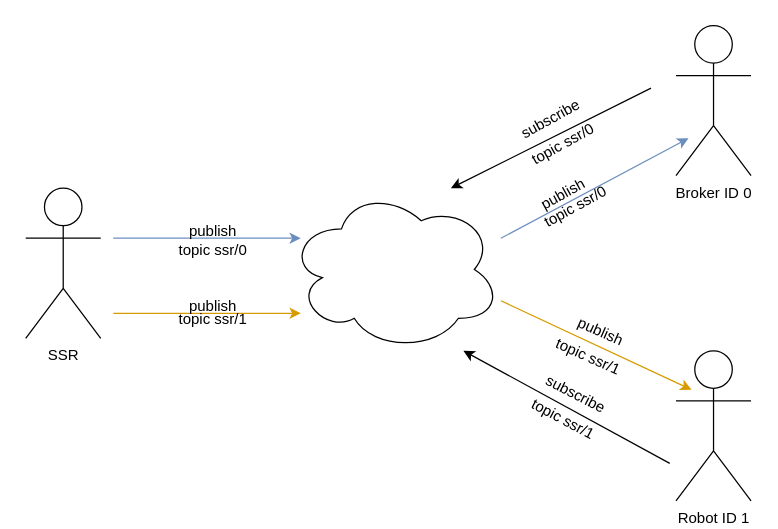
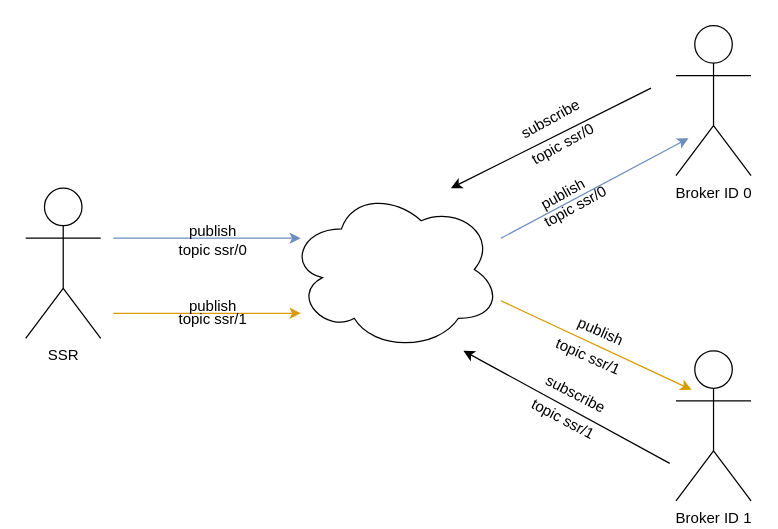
- <mxCell id="6" value="Robot ID 1" style="shape=umlActor;verticalLabelPosition=bottom;verticalAlign=top;html=1;outlineConnect=0;" vertex="1" parent="1"><mxGeometry x="540" y="280" width="60" height="120" as="geometry" /></mxCell>
+ <mxCell id="6" value="Broker ID 1" style="shape=umlActor;verticalLabelPosition=bottom;verticalAlign=top;html=1;outlineConnect=0;" vertex="1" parent="1"><mxGeometry x="540" y="280" width="60" height="120" as="geometry" /></mxCell>
